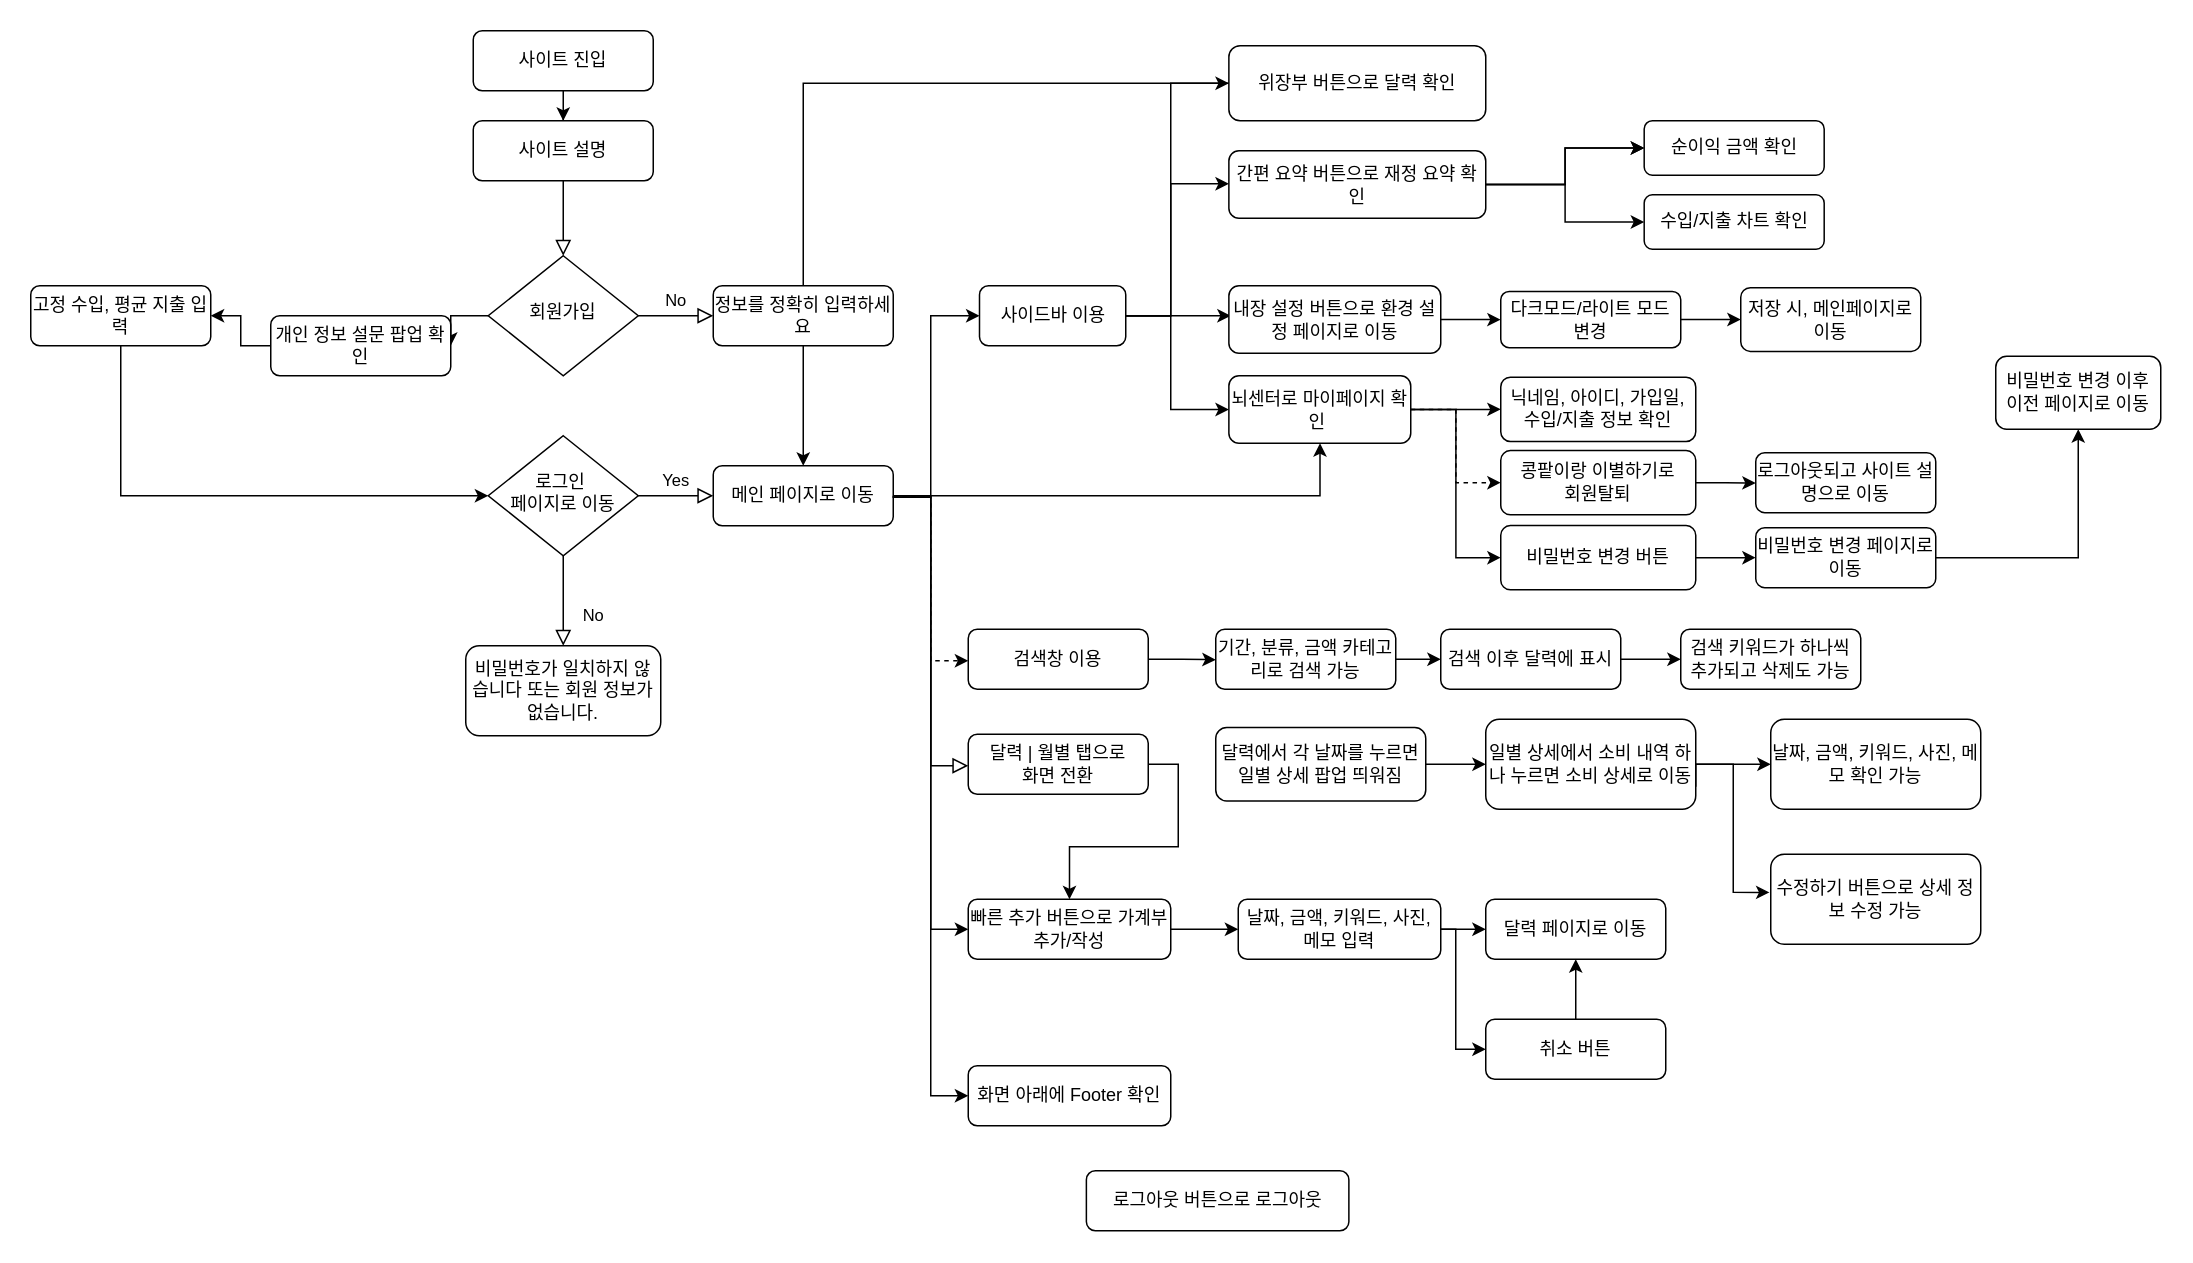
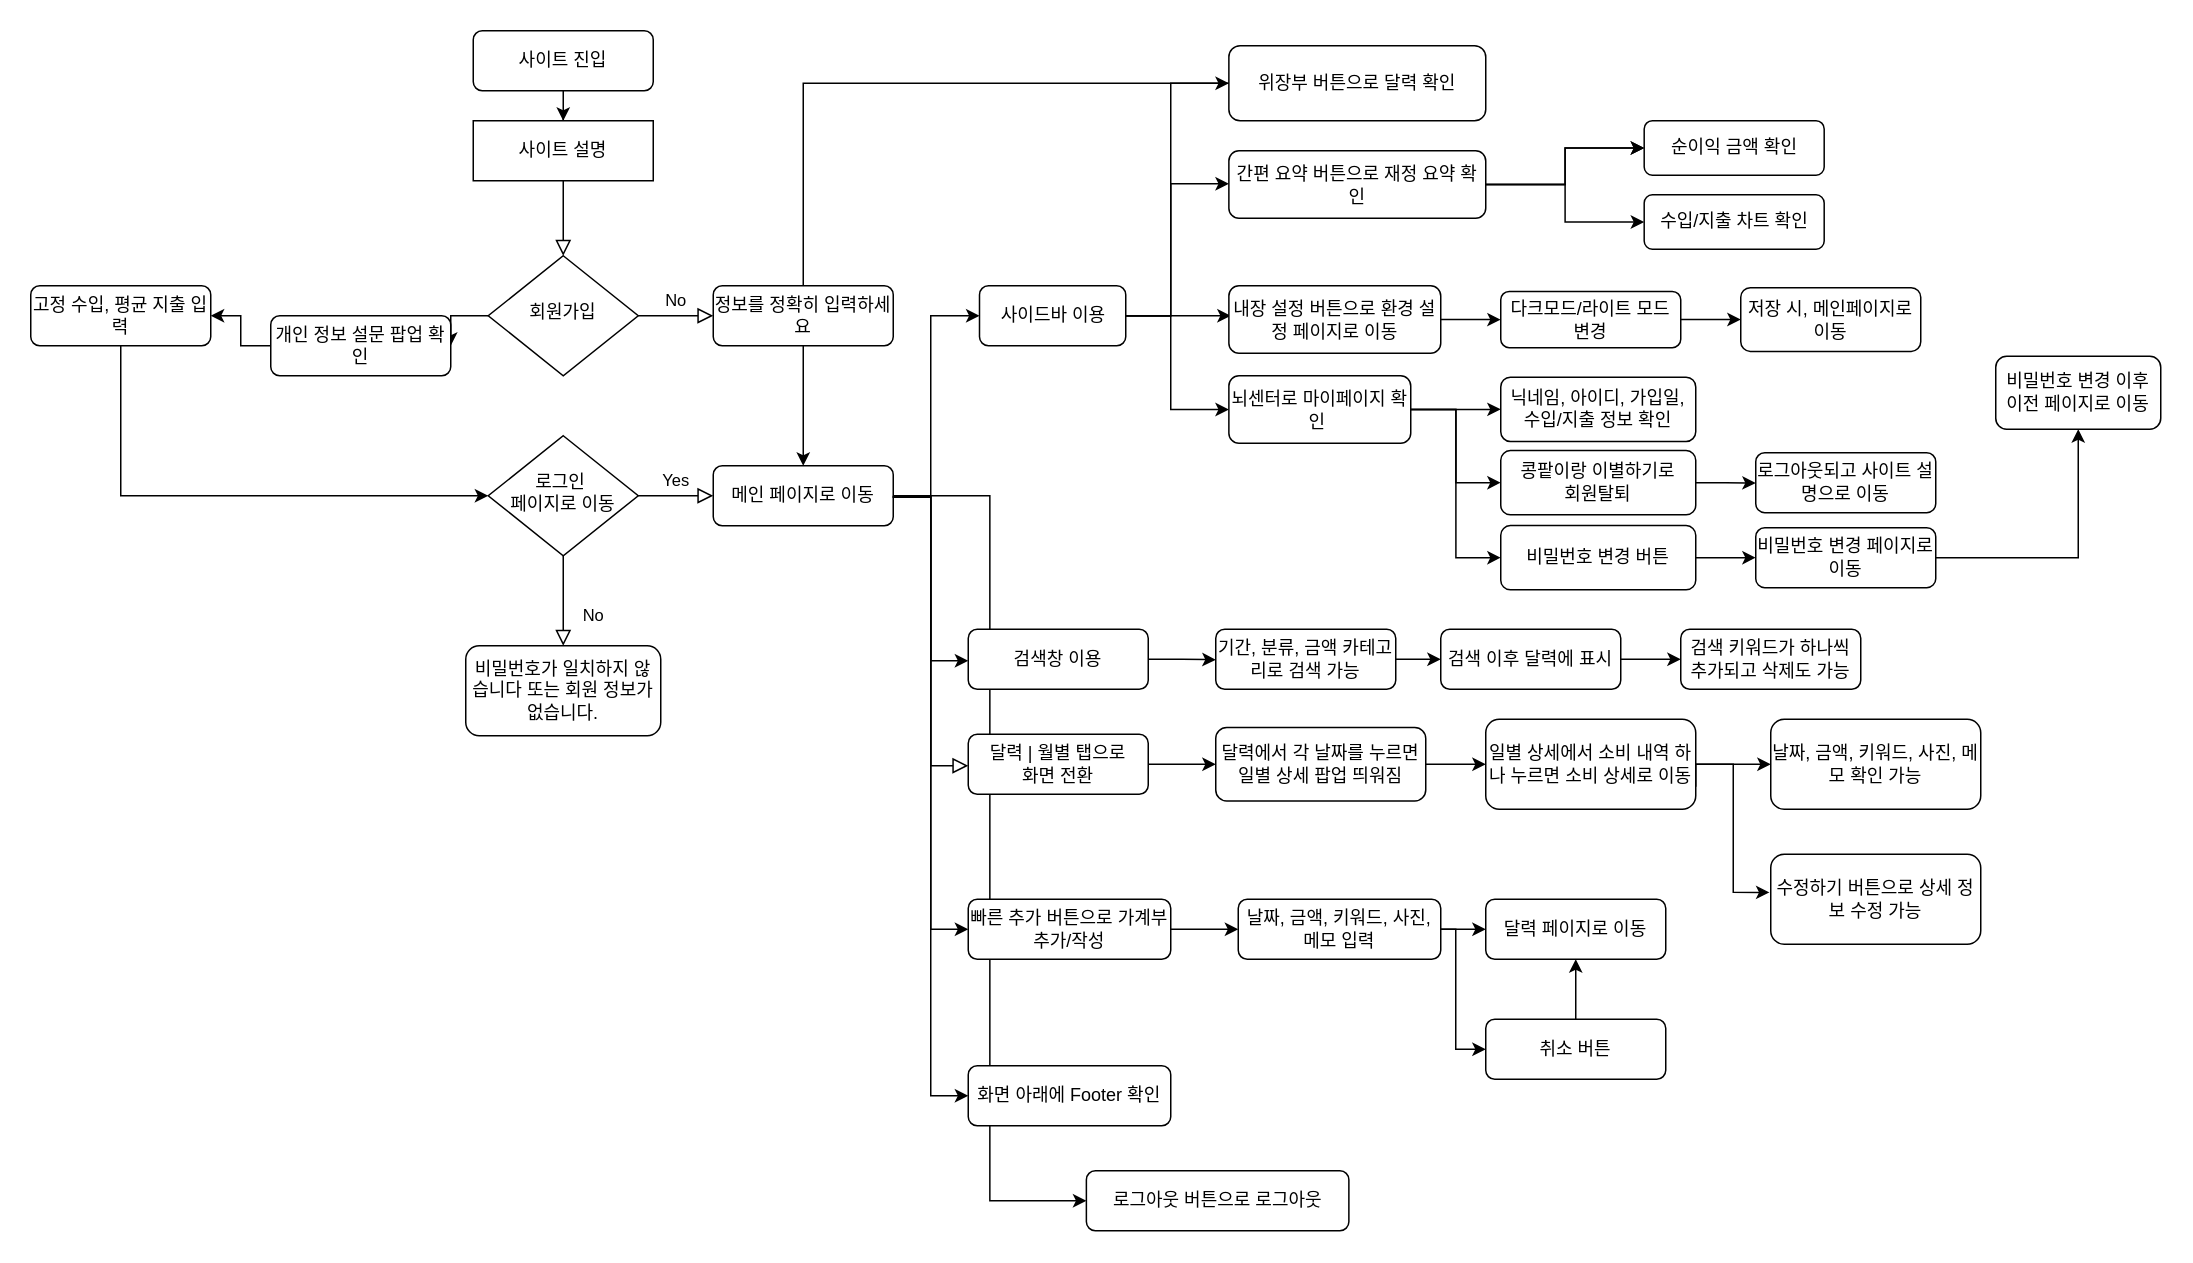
- <mxCell id="4" value="사이트 설명" style="rounded=1;whiteSpace=wrap;html=1;fontSize=12;glass=0;strokeWidth=1;shadow=0;" parent="1" vertex="1"><mxGeometry x="315" y="80" width="120" height="40" as="geometry" /></mxCell>
+ <mxCell id="4" value="사이트 설명" style="whiteSpace=wrap;html=1;fontSize=12;glass=0;strokeWidth=1;shadow=0;rounded=0;" parent="1" vertex="1"><mxGeometry x="315" y="80" width="120" height="40" as="geometry" /></mxCell>
- <mxCell id="58" style="edgeStyle=orthogonalEdgeStyle;rounded=0;orthogonalLoop=1;jettySize=auto;html=1;exitX=1;exitY=0.5;exitDx=0;exitDy=0;entryX=0;entryY=0.5;entryDx=0;entryDy=0;dashed=1;" edge="1" parent="1" source="60" target="63"><mxGeometry relative="1" as="geometry"><mxPoint x="960" y="340" as="targetPoint" /></mxGeometry></mxCell>
+ <mxCell id="58" style="edgeStyle=orthogonalEdgeStyle;rounded=0;orthogonalLoop=1;jettySize=auto;html=1;exitX=1;exitY=0.5;exitDx=0;exitDy=0;entryX=0;entryY=0.5;entryDx=0;entryDy=0;" edge="1" parent="1" source="60" target="63"><mxGeometry relative="1" as="geometry"><mxPoint x="960" y="340" as="targetPoint" /></mxGeometry></mxCell>
- <mxCell id="17" style="edgeStyle=orthogonalEdgeStyle;rounded=0;orthogonalLoop=1;jettySize=auto;html=1;exitX=1;exitY=0.5;exitDx=0;exitDy=0;" edge="1" parent="1" source="18" target="60"><mxGeometry relative="1" as="geometry"><mxPoint x="620" y="870" as="targetPoint" /></mxGeometry></mxCell>
+ <mxCell id="17" style="edgeStyle=orthogonalEdgeStyle;rounded=0;orthogonalLoop=1;jettySize=auto;html=1;exitX=1;exitY=0.5;exitDx=0;exitDy=0;entryX=0;entryY=0.5;entryDx=0;entryDy=0;" edge="1" parent="1" source="18" target="73"><mxGeometry relative="1" as="geometry"><mxPoint x="620" y="870" as="targetPoint" /></mxGeometry></mxCell>
- <mxCell id="14" value="" style="edgeStyle=orthogonalEdgeStyle;rounded=0;orthogonalLoop=1;jettySize=auto;html=1;dashed=1;" edge="1" parent="1" source="18" target="20"><mxGeometry relative="1" as="geometry"><Array as="points"><mxPoint x="620" y="330" /><mxPoint x="620" y="440" /></Array></mxGeometry></mxCell>
+ <mxCell id="14" value="" style="edgeStyle=orthogonalEdgeStyle;rounded=0;orthogonalLoop=1;jettySize=auto;html=1;" edge="1" parent="1" source="18" target="20"><mxGeometry relative="1" as="geometry"><Array as="points"><mxPoint x="620" y="330" /><mxPoint x="620" y="440" /></Array></mxGeometry></mxCell>
- <mxCell id="22" style="edgeStyle=orthogonalEdgeStyle;rounded=0;orthogonalLoop=1;jettySize=auto;html=1;exitX=1;exitY=0.5;exitDx=0;exitDy=0;" edge="1" parent="1" source="23" target="25"><mxGeometry relative="1" as="geometry" /></mxCell>
+ <mxCell id="22" style="edgeStyle=orthogonalEdgeStyle;rounded=0;orthogonalLoop=1;jettySize=auto;html=1;exitX=1;exitY=0.5;exitDx=0;exitDy=0;entryX=0;entryY=0.5;entryDx=0;entryDy=0;" edge="1" parent="1" source="23" target="29"><mxGeometry relative="1" as="geometry" /></mxCell>
